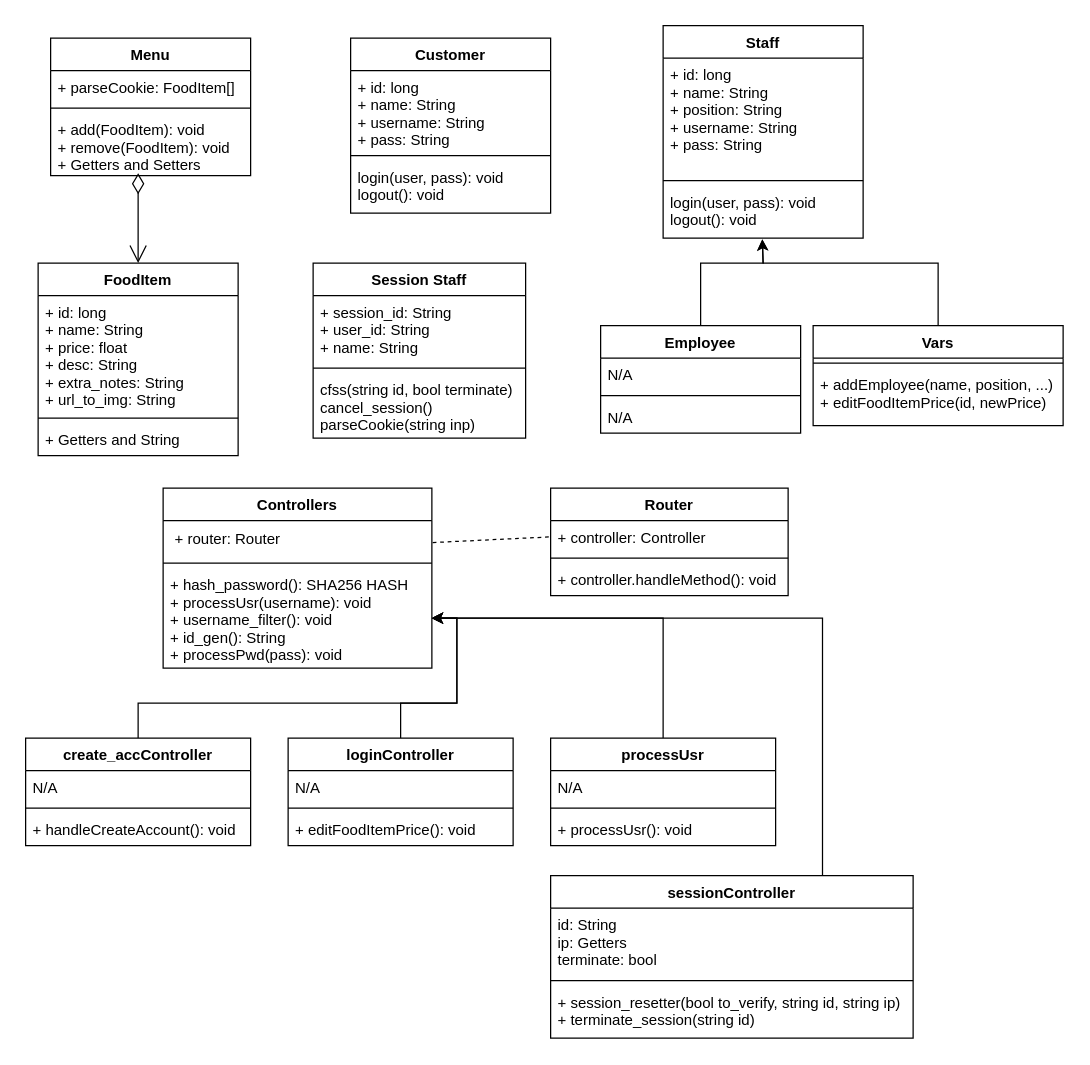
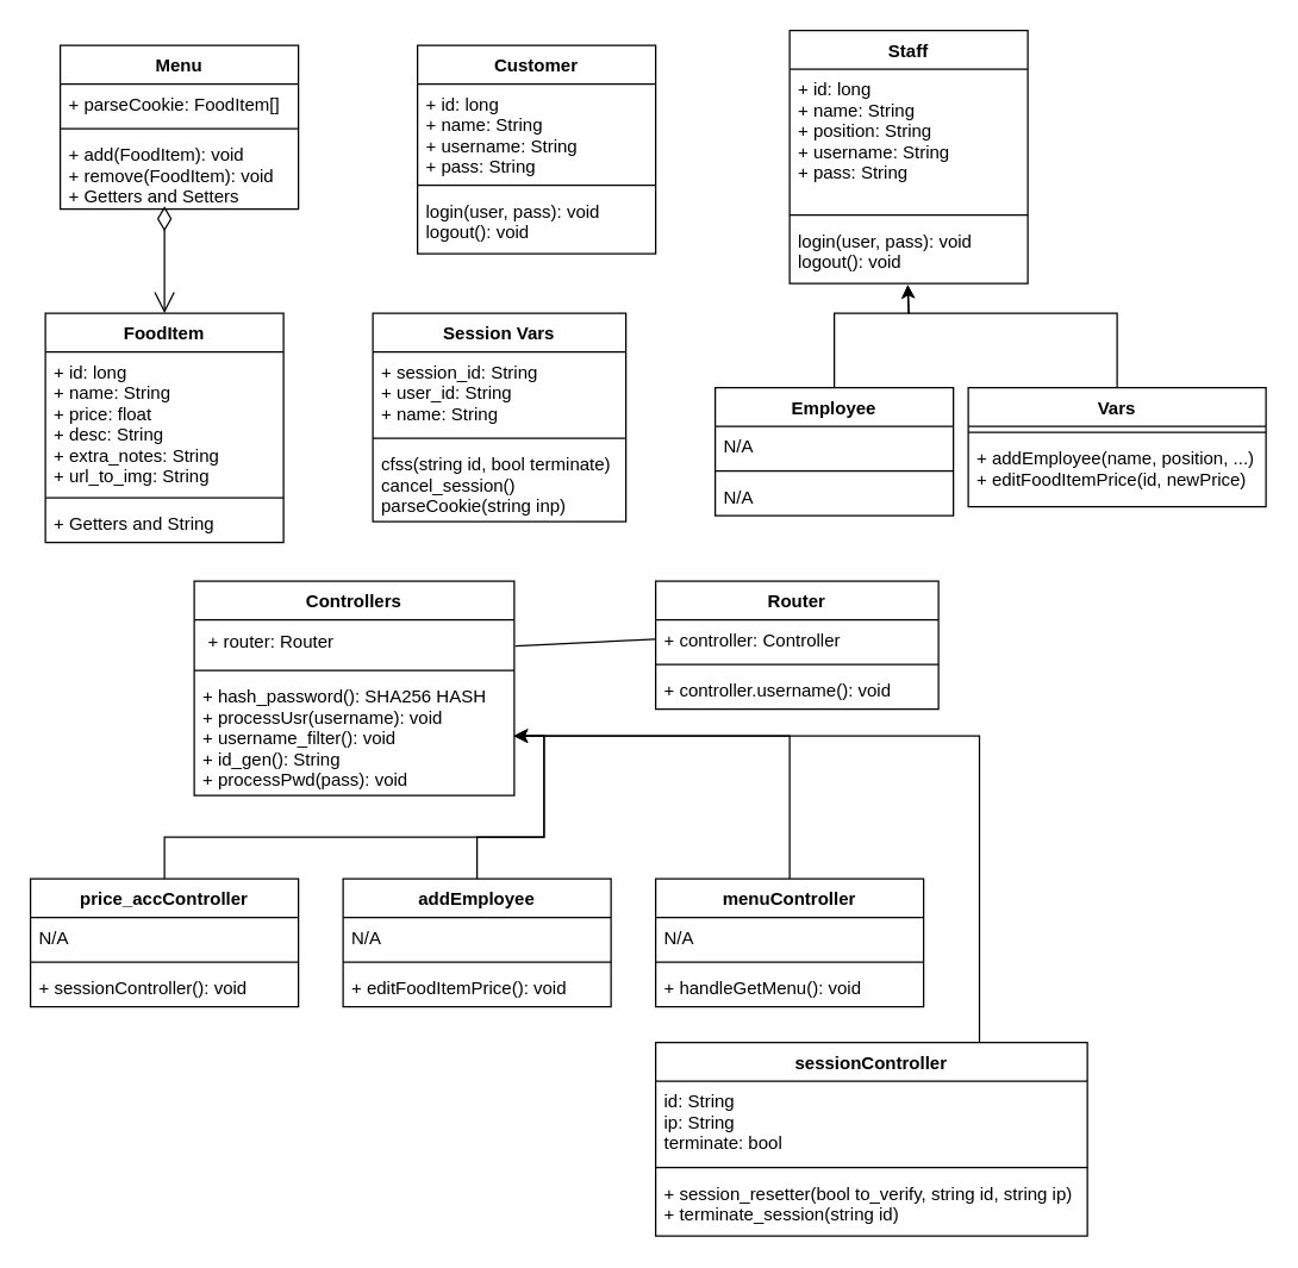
- <mxCell id="2" value="Session Staff" style="swimlane;fontStyle=1;align=center;verticalAlign=top;childLayout=stackLayout;horizontal=1;startSize=26;horizontalStack=0;resizeParent=1;resizeParentMax=0;resizeLast=0;collapsible=1;marginBottom=0;" parent="1" vertex="1"><mxGeometry x="250" y="210" width="170" height="140" as="geometry" /></mxCell>
+ <mxCell id="2" value="Session Vars" style="swimlane;fontStyle=1;align=center;verticalAlign=top;childLayout=stackLayout;horizontal=1;startSize=26;horizontalStack=0;resizeParent=1;resizeParentMax=0;resizeLast=0;collapsible=1;marginBottom=0;" parent="1" vertex="1"><mxGeometry x="250" y="210" width="170" height="140" as="geometry" /></mxCell>
- <mxCell id="36" value="" style="endArrow=none;html=1;rounded=0;entryX=0;entryY=0.5;entryDx=0;entryDy=0;startArrow=none;exitX=1.003;exitY=0.585;exitDx=0;exitDy=0;exitPerimeter=0;dashed=1;" parent="1" source="38" target="33" edge="1"><mxGeometry width="50" height="50" relative="1" as="geometry"><mxPoint x="350" y="440" as="sourcePoint" /><mxPoint x="470" y="510" as="targetPoint" /><Array as="points" /></mxGeometry></mxCell>
+ <mxCell id="36" value="" style="endArrow=none;html=1;rounded=0;entryX=0;entryY=0.5;entryDx=0;entryDy=0;startArrow=none;exitX=1.003;exitY=0.585;exitDx=0;exitDy=0;exitPerimeter=0;" parent="1" source="38" target="33" edge="1"><mxGeometry width="50" height="50" relative="1" as="geometry"><mxPoint x="350" y="440" as="sourcePoint" /><mxPoint x="470" y="510" as="targetPoint" /><Array as="points" /></mxGeometry></mxCell>
- <mxCell id="35" value="+ controller.handleMethod(): void" style="text;strokeColor=none;fillColor=none;align=left;verticalAlign=top;spacingLeft=4;spacingRight=4;overflow=hidden;rotatable=0;points=[[0,0.5],[1,0.5]];portConstraint=eastwest;" parent="32" vertex="1"><mxGeometry y="60" width="190" height="26" as="geometry" /></mxCell>
+ <mxCell id="35" value="+ controller.username(): void" style="text;strokeColor=none;fillColor=none;align=left;verticalAlign=top;spacingLeft=4;spacingRight=4;overflow=hidden;rotatable=0;points=[[0,0.5],[1,0.5]];portConstraint=eastwest;" parent="32" vertex="1"><mxGeometry y="60" width="190" height="26" as="geometry" /></mxCell>
- <mxCell id="42" value="create_accController" style="swimlane;fontStyle=1;align=center;verticalAlign=top;childLayout=stackLayout;horizontal=1;startSize=26;horizontalStack=0;resizeParent=1;resizeParentMax=0;resizeLast=0;collapsible=1;marginBottom=0;" parent="1" vertex="1"><mxGeometry x="20" y="590" width="180" height="86" as="geometry" /></mxCell>
+ <mxCell id="42" value="price_accController" style="swimlane;fontStyle=1;align=center;verticalAlign=top;childLayout=stackLayout;horizontal=1;startSize=26;horizontalStack=0;resizeParent=1;resizeParentMax=0;resizeLast=0;collapsible=1;marginBottom=0;" parent="1" vertex="1"><mxGeometry x="20" y="590" width="180" height="86" as="geometry" /></mxCell>
- <mxCell id="47" value="loginController" style="swimlane;fontStyle=1;align=center;verticalAlign=top;childLayout=stackLayout;horizontal=1;startSize=26;horizontalStack=0;resizeParent=1;resizeParentMax=0;resizeLast=0;collapsible=1;marginBottom=0;" parent="1" vertex="1"><mxGeometry x="230" y="590" width="180" height="86" as="geometry" /></mxCell>
+ <mxCell id="47" value="addEmployee" style="swimlane;fontStyle=1;align=center;verticalAlign=top;childLayout=stackLayout;horizontal=1;startSize=26;horizontalStack=0;resizeParent=1;resizeParentMax=0;resizeLast=0;collapsible=1;marginBottom=0;" parent="1" vertex="1"><mxGeometry x="230" y="590" width="180" height="86" as="geometry" /></mxCell>
- <mxCell id="52" value="processUsr" style="swimlane;fontStyle=1;align=center;verticalAlign=top;childLayout=stackLayout;horizontal=1;startSize=26;horizontalStack=0;resizeParent=1;resizeParentMax=0;resizeLast=0;collapsible=1;marginBottom=0;" parent="1" vertex="1"><mxGeometry x="440" y="590" width="180" height="86" as="geometry" /></mxCell>
+ <mxCell id="52" value="menuController" style="swimlane;fontStyle=1;align=center;verticalAlign=top;childLayout=stackLayout;horizontal=1;startSize=26;horizontalStack=0;resizeParent=1;resizeParentMax=0;resizeLast=0;collapsible=1;marginBottom=0;" parent="1" vertex="1"><mxGeometry x="440" y="590" width="180" height="86" as="geometry" /></mxCell>
- <mxCell id="45" value="+ handleCreateAccount(): void" style="text;strokeColor=none;fillColor=none;align=left;verticalAlign=top;spacingLeft=4;spacingRight=4;overflow=hidden;rotatable=0;points=[[0,0.5],[1,0.5]];portConstraint=eastwest;" parent="42" vertex="1"><mxGeometry y="60" width="180" height="26" as="geometry" /></mxCell>
+ <mxCell id="45" value="+ sessionController(): void" style="text;strokeColor=none;fillColor=none;align=left;verticalAlign=top;spacingLeft=4;spacingRight=4;overflow=hidden;rotatable=0;points=[[0,0.5],[1,0.5]];portConstraint=eastwest;" parent="42" vertex="1"><mxGeometry y="60" width="180" height="26" as="geometry" /></mxCell>
- <mxCell id="55" value="+ processUsr(): void" style="text;strokeColor=none;fillColor=none;align=left;verticalAlign=top;spacingLeft=4;spacingRight=4;overflow=hidden;rotatable=0;points=[[0,0.5],[1,0.5]];portConstraint=eastwest;" parent="52" vertex="1"><mxGeometry y="60" width="180" height="26" as="geometry" /></mxCell>
+ <mxCell id="55" value="+ handleGetMenu(): void" style="text;strokeColor=none;fillColor=none;align=left;verticalAlign=top;spacingLeft=4;spacingRight=4;overflow=hidden;rotatable=0;points=[[0,0.5],[1,0.5]];portConstraint=eastwest;" parent="52" vertex="1"><mxGeometry y="60" width="180" height="26" as="geometry" /></mxCell>
- <mxCell id="58" value="id: String&#10;ip: Getters&#10;terminate: bool" style="text;strokeColor=none;fillColor=none;align=left;verticalAlign=top;spacingLeft=4;spacingRight=4;overflow=hidden;rotatable=0;points=[[0,0.5],[1,0.5]];portConstraint=eastwest;" parent="57" vertex="1"><mxGeometry y="26" width="290" height="54" as="geometry" /></mxCell>
+ <mxCell id="58" value="id: String&#10;ip: String&#10;terminate: bool" style="text;strokeColor=none;fillColor=none;align=left;verticalAlign=top;spacingLeft=4;spacingRight=4;overflow=hidden;rotatable=0;points=[[0,0.5],[1,0.5]];portConstraint=eastwest;" parent="57" vertex="1"><mxGeometry y="26" width="290" height="54" as="geometry" /></mxCell>
